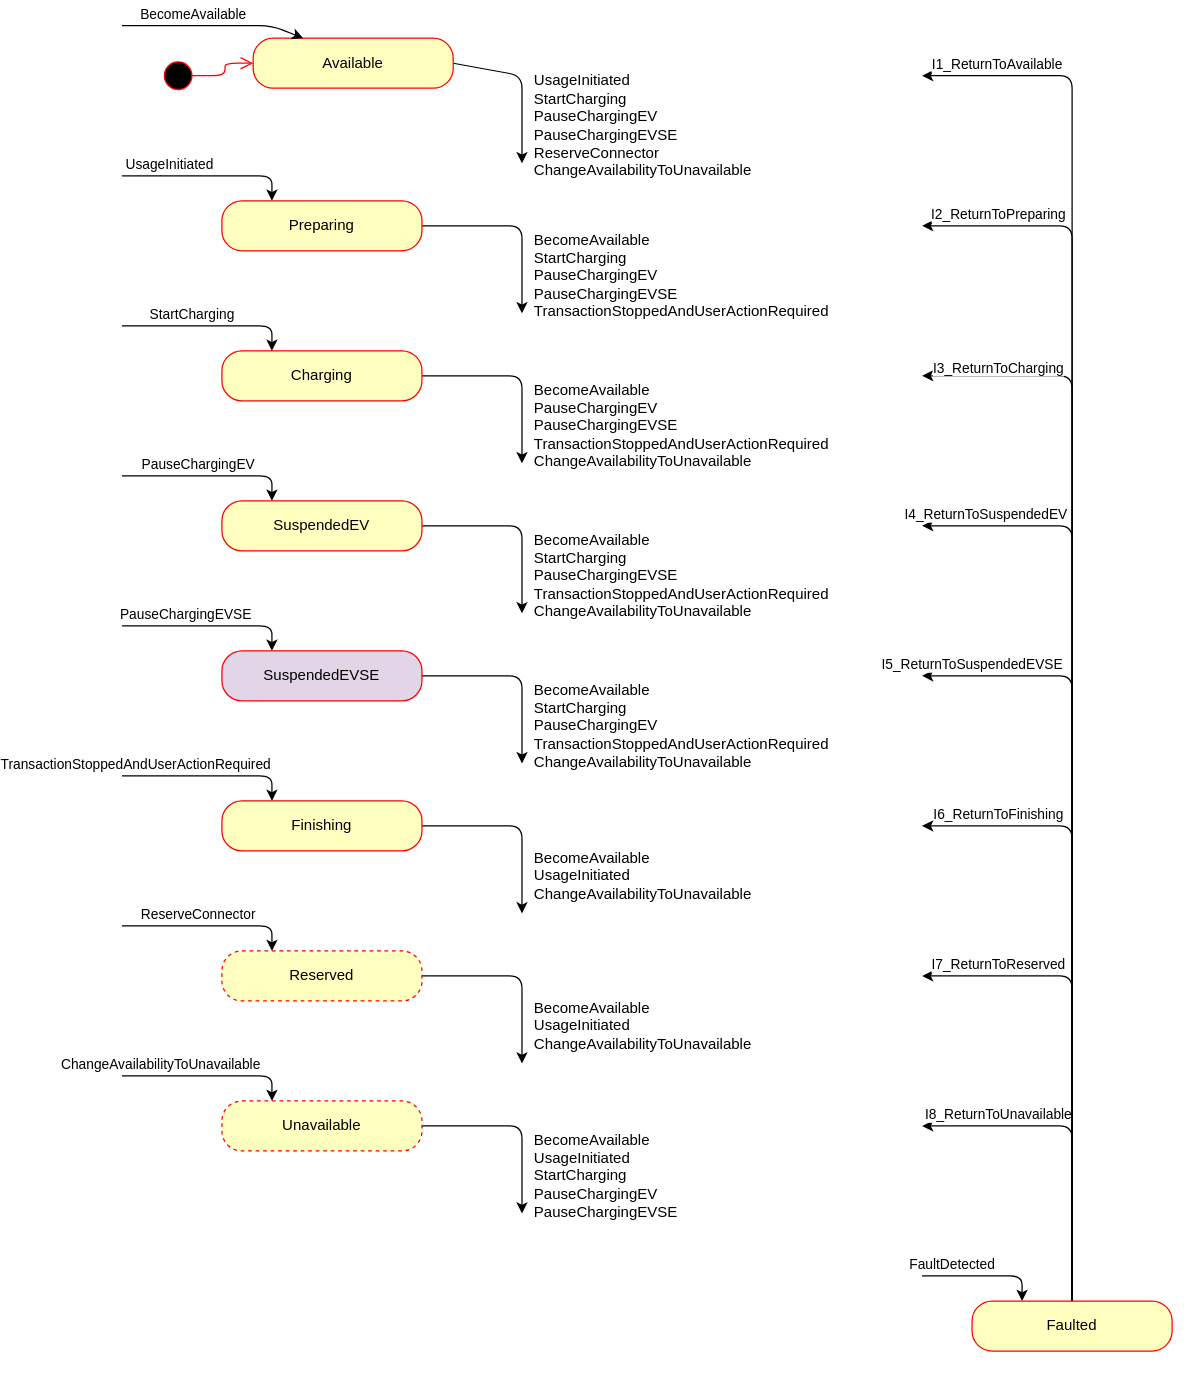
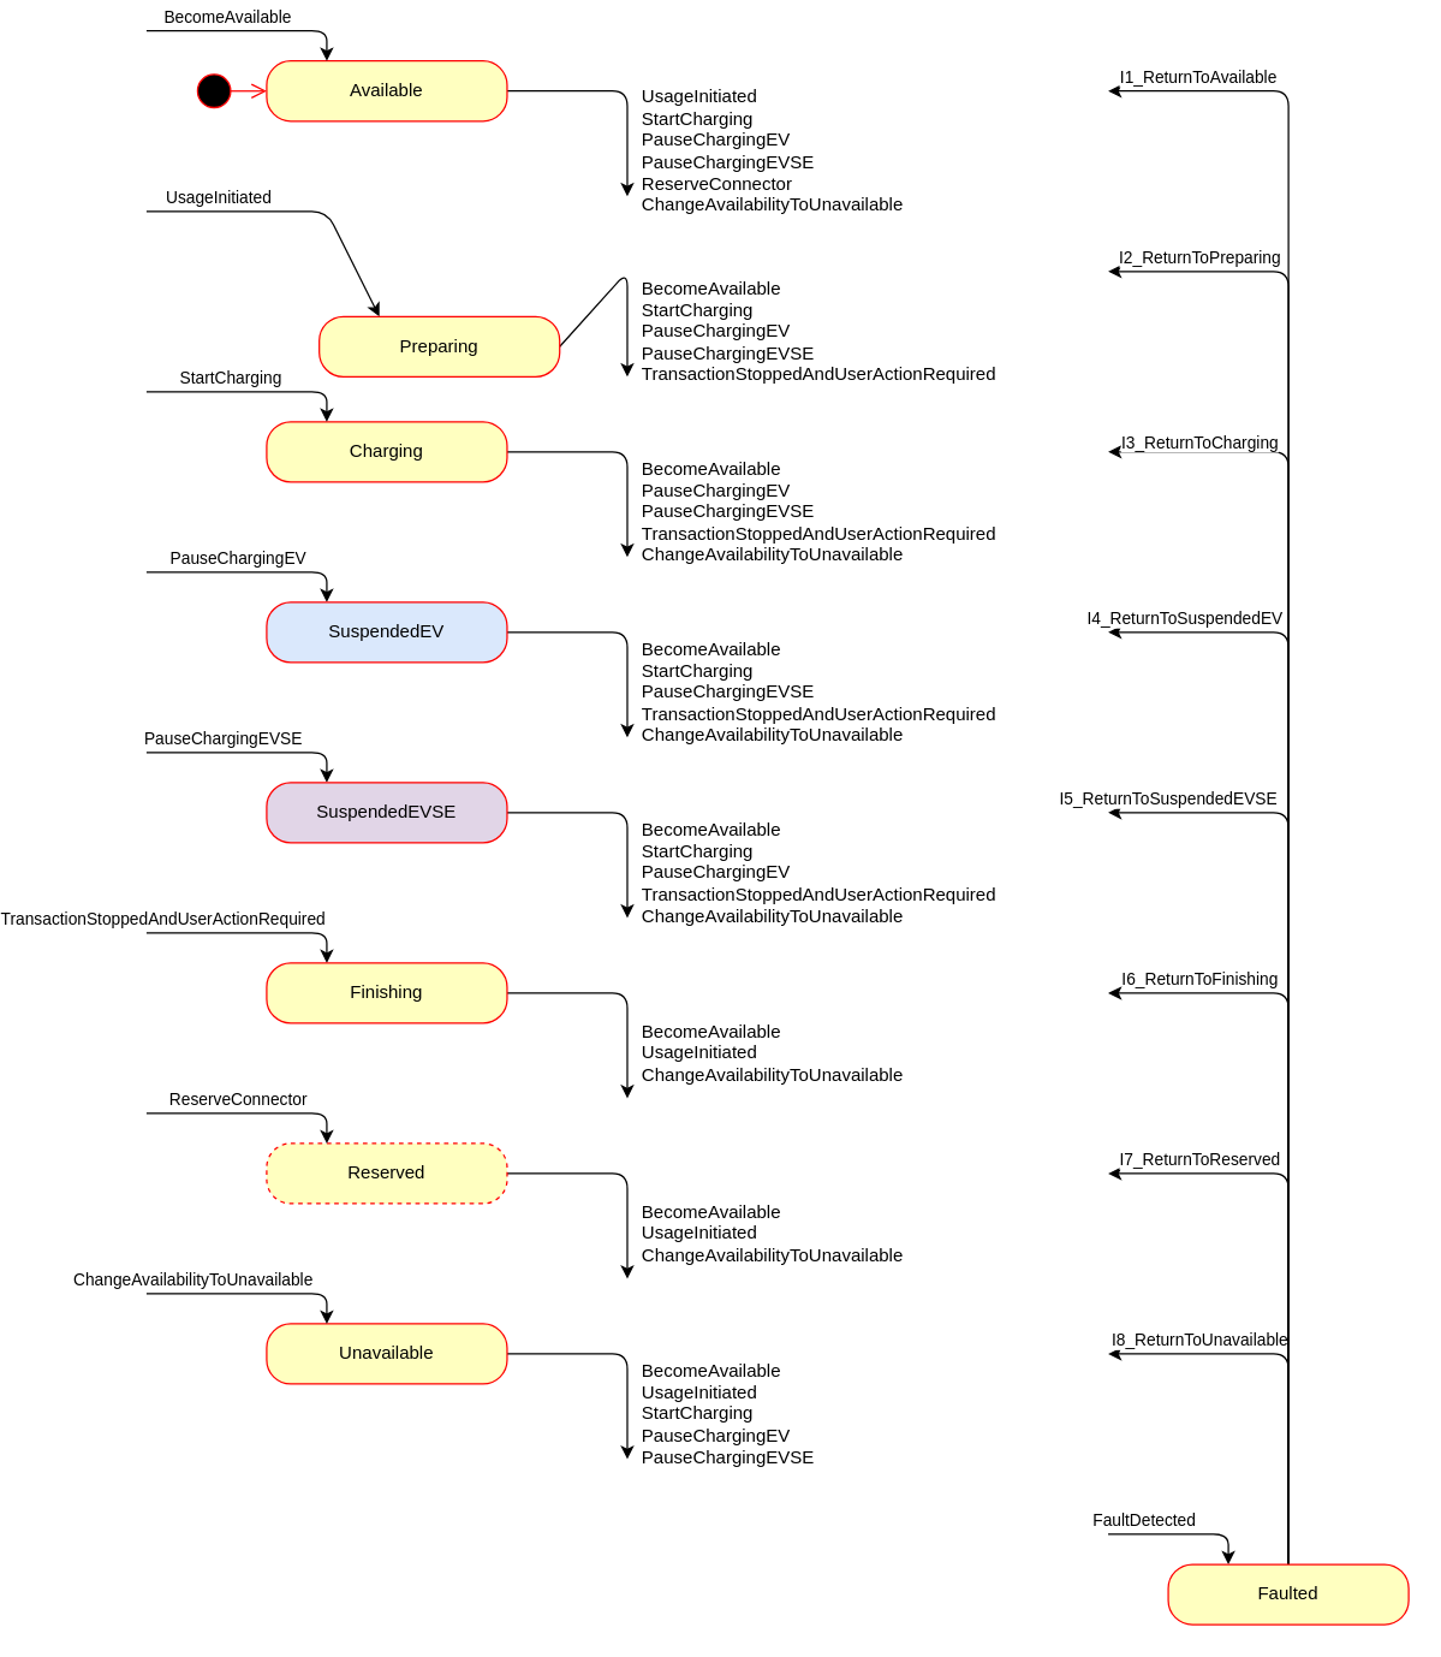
- <mxCell id="7" value="Available" style="rounded=1;whiteSpace=wrap;html=1;arcSize=40;fontColor=#000000;fillColor=#ffffc0;strokeColor=#ff0000;" parent="1" vertex="1"><mxGeometry x="125" y="30" width="160" height="40" as="geometry" /></mxCell>
+ <mxCell id="7" value="Available" style="rounded=1;whiteSpace=wrap;html=1;arcSize=40;fontColor=#000000;fillColor=#ffffc0;strokeColor=#ff0000;" parent="1" vertex="1"><mxGeometry x="100" y="40" width="160" height="40" as="geometry" /></mxCell>
- <mxCell id="42" value="Preparing" style="rounded=1;whiteSpace=wrap;html=1;arcSize=40;fontColor=#000000;fillColor=#ffffc0;strokeColor=#ff0000;" vertex="1" parent="1"><mxGeometry x="100" y="160" width="160" height="40" as="geometry" /></mxCell>
+ <mxCell id="42" value="Preparing" style="rounded=1;whiteSpace=wrap;html=1;arcSize=40;fontColor=#000000;fillColor=#ffffc0;strokeColor=#ff0000;" vertex="1" parent="1"><mxGeometry x="135" y="210" width="160" height="40" as="geometry" /></mxCell>
- <mxCell id="46" value="SuspendedEV" style="rounded=1;whiteSpace=wrap;html=1;arcSize=40;fontColor=#000000;fillColor=#ffffc0;strokeColor=#ff0000;" vertex="1" parent="1"><mxGeometry x="100" y="400" width="160" height="40" as="geometry" /></mxCell>
+ <mxCell id="46" value="SuspendedEV" style="rounded=1;whiteSpace=wrap;html=1;arcSize=40;fontColor=#000000;fillColor=#dae8fc;strokeColor=#ff0000;" vertex="1" parent="1"><mxGeometry x="100" y="400" width="160" height="40" as="geometry" /></mxCell>
- <mxCell id="21" value="Unavailable" style="rounded=1;whiteSpace=wrap;html=1;arcSize=40;fontColor=#000000;fillColor=#ffffc0;strokeColor=#ff0000;dashed=1;" vertex="1" parent="1"><mxGeometry x="100" y="880" width="160" height="40" as="geometry" /></mxCell>
+ <mxCell id="21" value="Unavailable" style="rounded=1;whiteSpace=wrap;html=1;arcSize=40;fontColor=#000000;fillColor=#ffffc0;strokeColor=#ff0000;" vertex="1" parent="1"><mxGeometry x="100" y="880" width="160" height="40" as="geometry" /></mxCell>
